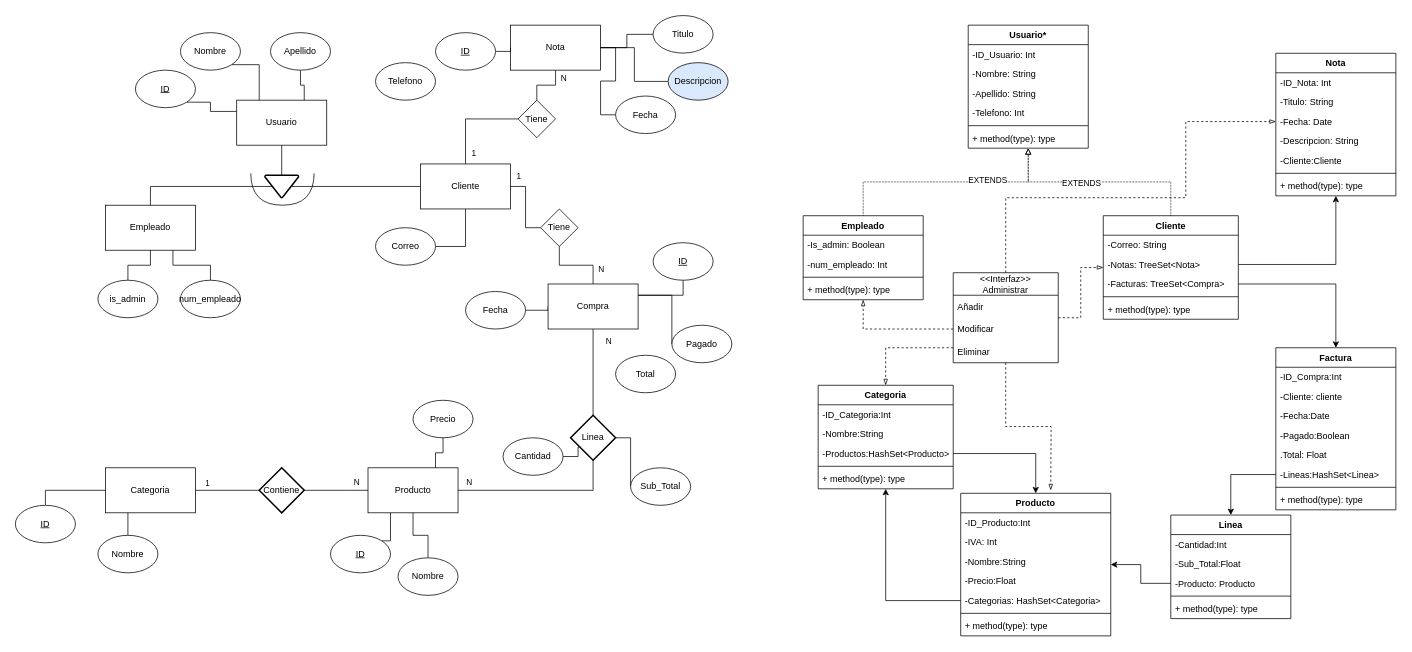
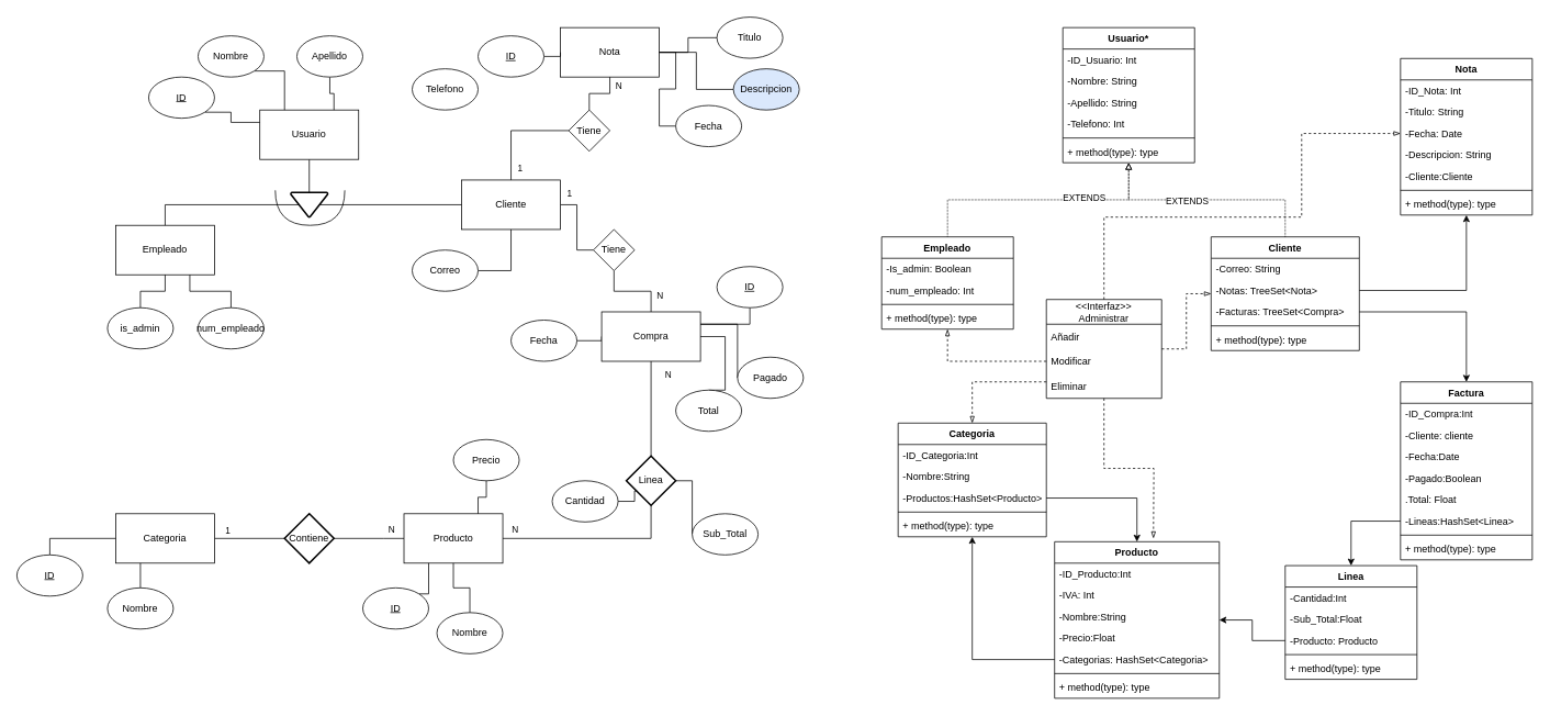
+ <mxCell id="64" style="edgeStyle=orthogonalEdgeStyle;rounded=0;orthogonalLoop=1;jettySize=auto;html=1;exitX=0.5;exitY=0;exitDx=0;exitDy=0;entryX=1;entryY=0.5;entryDx=0;entryDy=0;endArrow=none;endFill=0;" parent="1" source="65" target="51" edge="1"><mxGeometry relative="1" as="geometry"><Array as="points"><mxPoint x="880" y="408" /></Array><mxPoint x="850" y="518" as="targetPoint" /></mxGeometry></mxCell>
